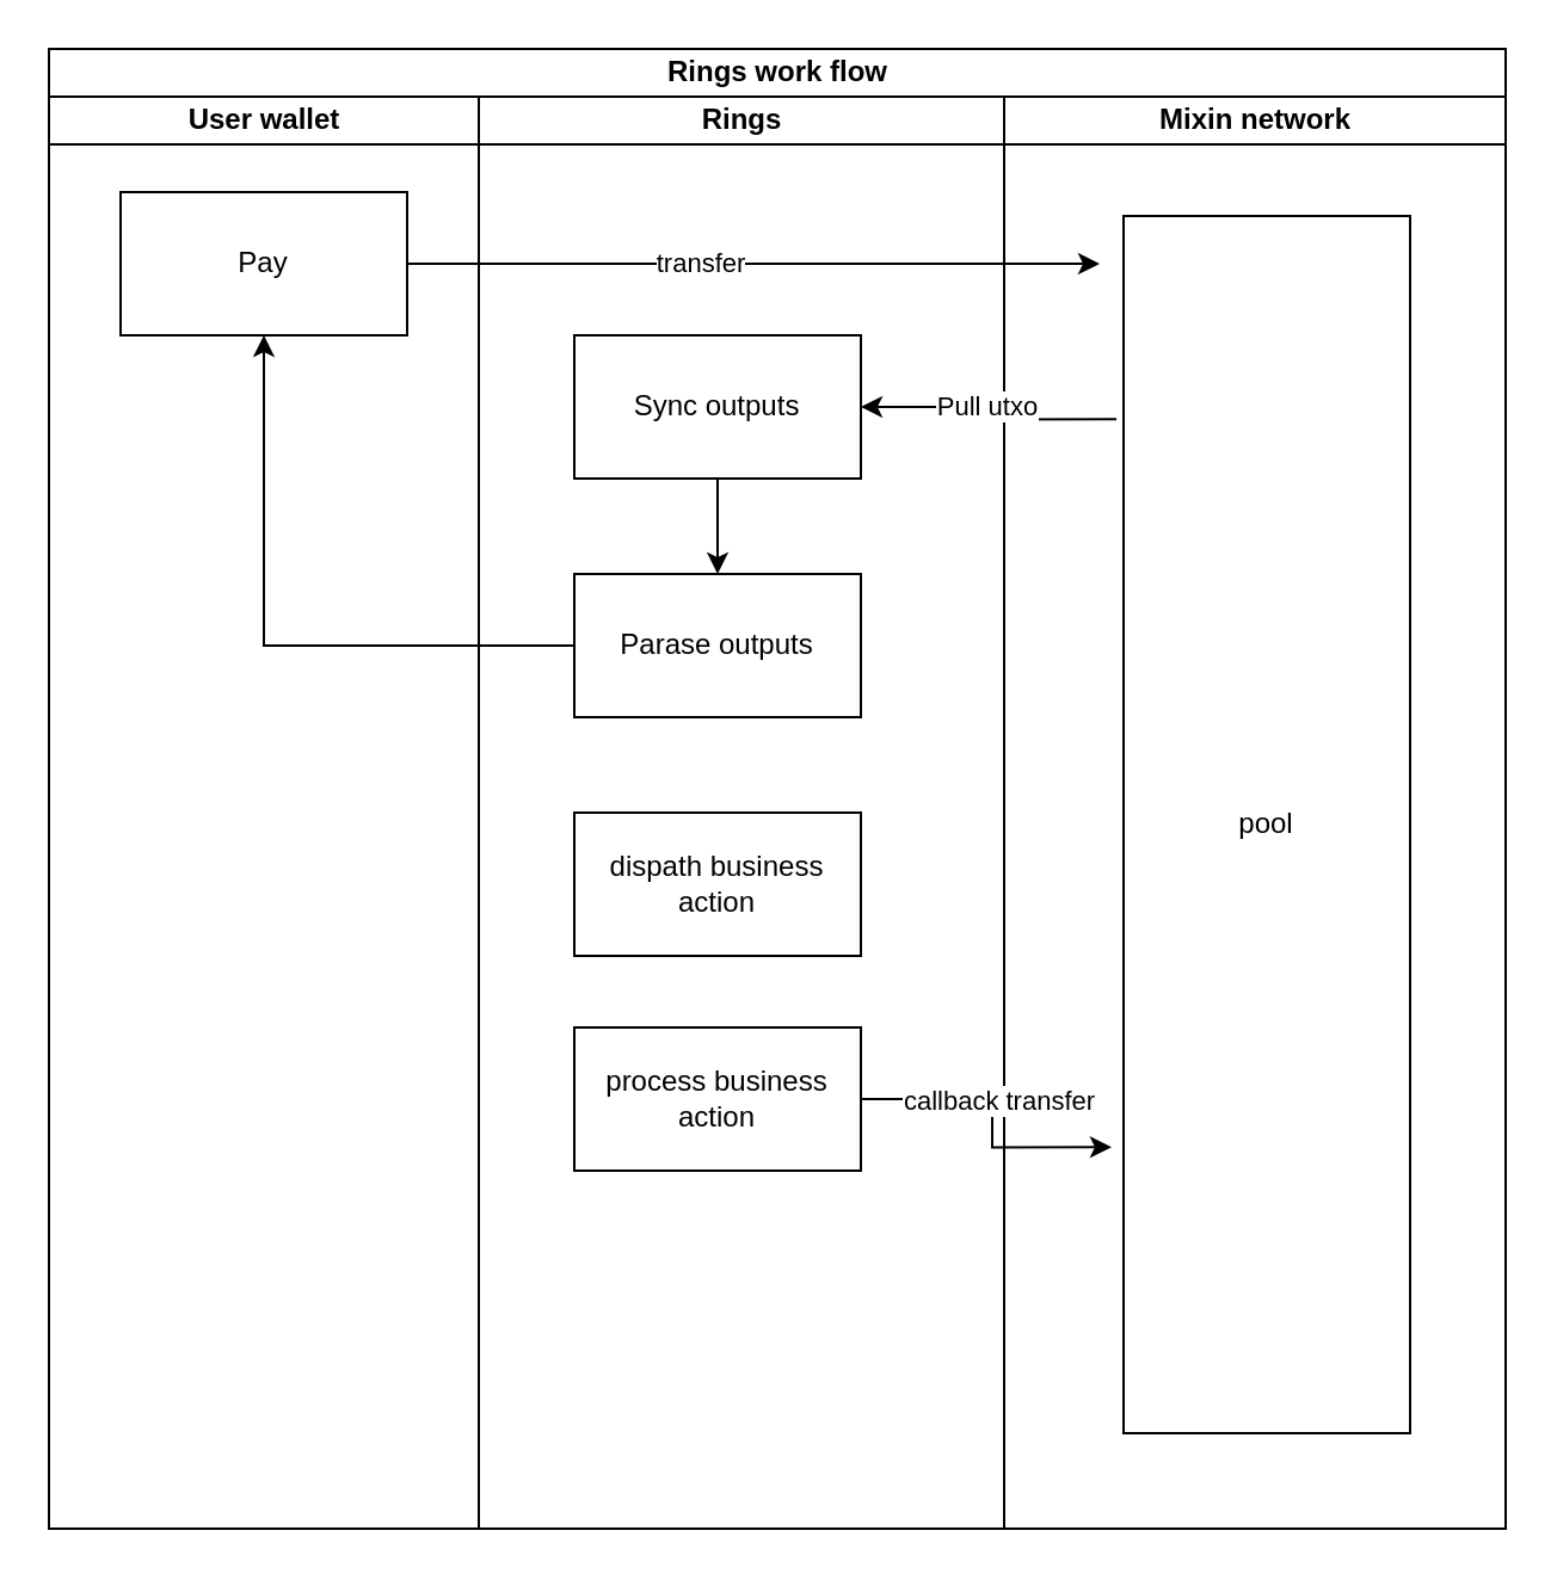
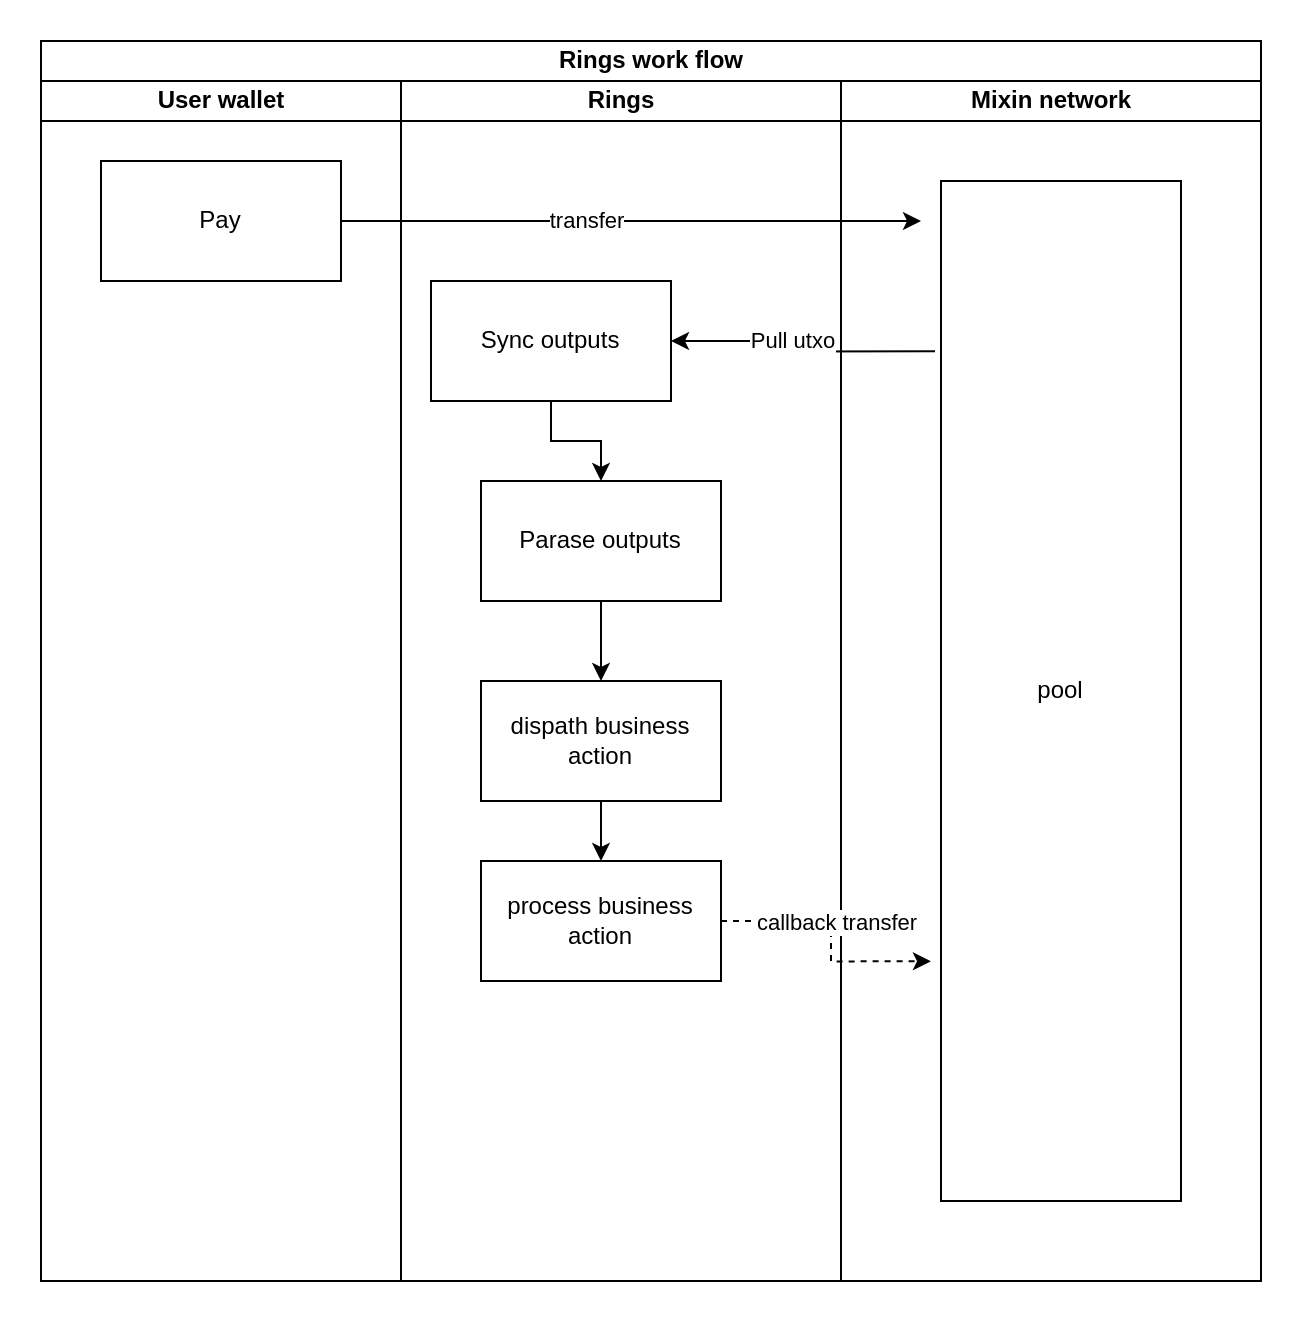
- <mxCell id="7" value="Sync outputs" style="rounded=0;whiteSpace=wrap;html=1;" parent="5" vertex="1"><mxGeometry x="40" y="100" width="120" height="60" as="geometry" /></mxCell>
+ <mxCell id="7" value="Sync outputs" style="rounded=0;whiteSpace=wrap;html=1;" parent="5" vertex="1"><mxGeometry x="15" y="100" width="120" height="60" as="geometry" /></mxCell>
- <mxCell id="8" style="edgeStyle=orthogonalEdgeStyle;rounded=0;orthogonalLoop=1;jettySize=auto;html=1;" parent="5" source="9" target="4" edge="1"><mxGeometry relative="1" as="geometry" /></mxCell>
+ <mxCell id="8" style="edgeStyle=orthogonalEdgeStyle;rounded=0;orthogonalLoop=1;jettySize=auto;html=1;entryX=0.5;entryY=0;entryDx=0;entryDy=0;" parent="5" source="9" target="11" edge="1"><mxGeometry relative="1" as="geometry" /></mxCell>
+ <mxCell id="10" style="edgeStyle=orthogonalEdgeStyle;rounded=0;orthogonalLoop=1;jettySize=auto;html=1;entryX=0.5;entryY=0;entryDx=0;entryDy=0;" parent="5" source="11" target="12" edge="1"><mxGeometry relative="1" as="geometry" /></mxCell>
- <mxCell id="18" style="edgeStyle=orthogonalEdgeStyle;rounded=0;orthogonalLoop=1;jettySize=auto;html=1;entryX=-0.042;entryY=0.765;entryDx=0;entryDy=0;entryPerimeter=0;" parent="2" source="12" target="14" edge="1"><mxGeometry relative="1" as="geometry" /></mxCell>
+ <mxCell id="18" style="edgeStyle=orthogonalEdgeStyle;rounded=0;orthogonalLoop=1;jettySize=auto;html=1;entryX=-0.042;entryY=0.765;entryDx=0;entryDy=0;entryPerimeter=0;dashed=1;" parent="2" source="12" target="14" edge="1"><mxGeometry relative="1" as="geometry" /></mxCell>
